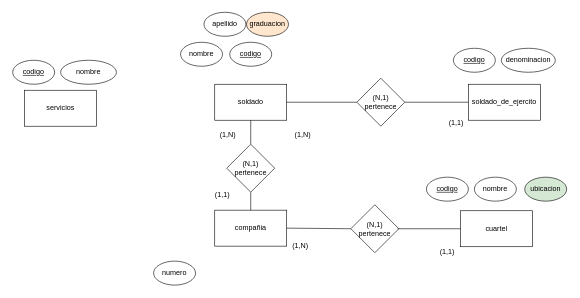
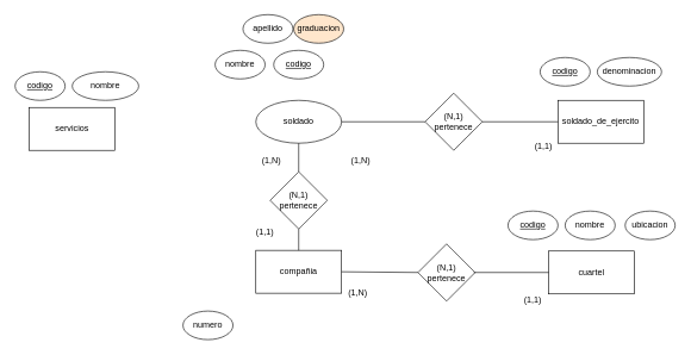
- <mxCell id="3" value="soldado" style="rounded=0;whiteSpace=wrap;html=1;" vertex="1" parent="1"><mxGeometry x="357" y="140" width="120" height="60" as="geometry" /></mxCell>
+ <mxCell id="3" value="soldado" style="ellipse;whiteSpace=wrap;html=1;" vertex="1" parent="1"><mxGeometry x="357" y="140" width="120" height="60" as="geometry" /></mxCell>
- <mxCell id="10" value="ubicacion" style="ellipse;whiteSpace=wrap;html=1;fillColor=#d5e8d4;" vertex="1" parent="1"><mxGeometry x="874" y="295" width="70" height="40" as="geometry" /></mxCell>
+ <mxCell id="10" value="ubicacion" style="ellipse;whiteSpace=wrap;html=1;" vertex="1" parent="1"><mxGeometry x="874" y="295" width="70" height="40" as="geometry" /></mxCell>
